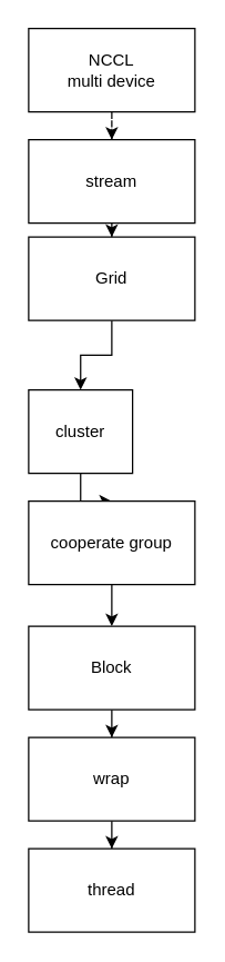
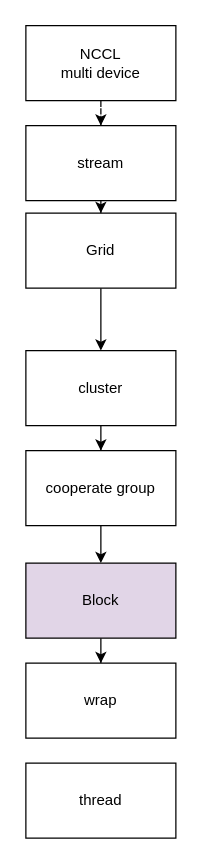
- <mxCell id="9" value="cluster" style="whiteSpace=wrap;html=1;rounded=0;" vertex="1" parent="1"><mxGeometry x="20" y="280" width="75" height="60" as="geometry" /></mxCell>
+ <mxCell id="9" value="cluster" style="whiteSpace=wrap;html=1;rounded=0;" vertex="1" parent="1"><mxGeometry x="20" y="280" width="120" height="60" as="geometry" /></mxCell>
- <mxCell id="13" value="Block" style="whiteSpace=wrap;html=1;rounded=0;" vertex="1" parent="1"><mxGeometry x="20" y="450" width="120" height="60" as="geometry" /></mxCell>
+ <mxCell id="13" value="Block" style="whiteSpace=wrap;html=1;rounded=0;fillColor=#e1d5e7;" vertex="1" parent="1"><mxGeometry x="20" y="450" width="120" height="60" as="geometry" /></mxCell>
- <mxCell id="14" value="" style="edgeStyle=orthogonalEdgeStyle;rounded=0;orthogonalLoop=1;jettySize=auto;html=1;" edge="1" parent="1" source="15" target="16"><mxGeometry relative="1" as="geometry" /></mxCell>
